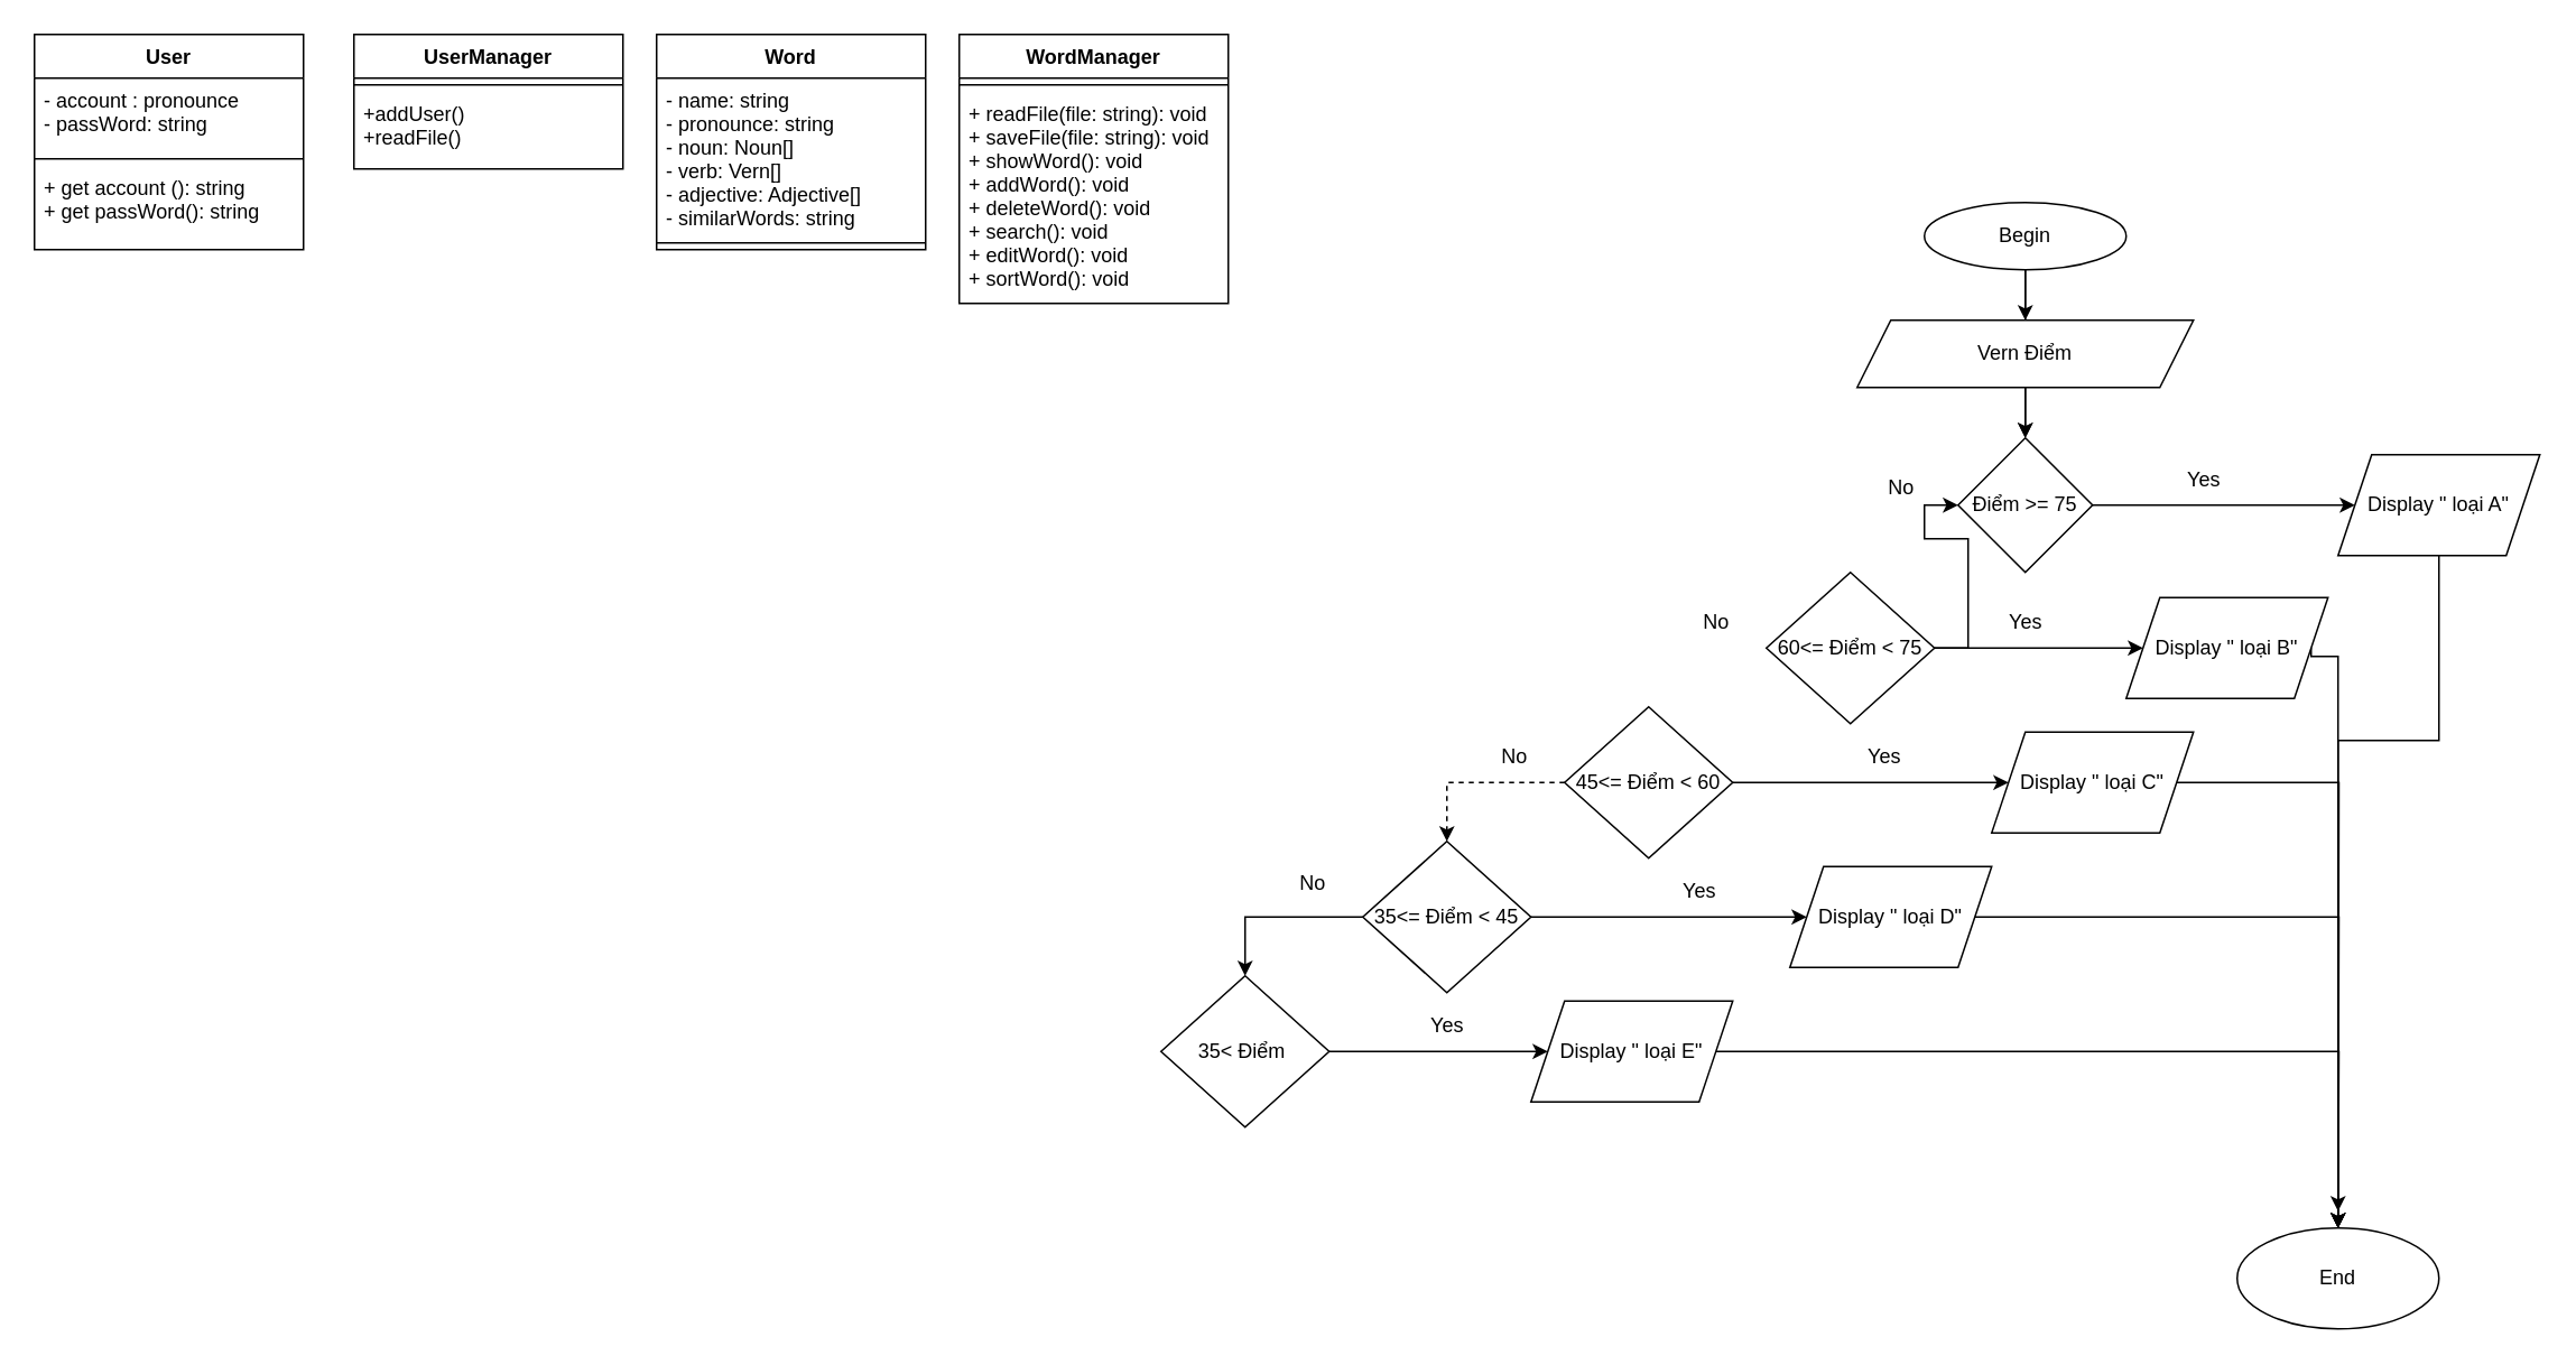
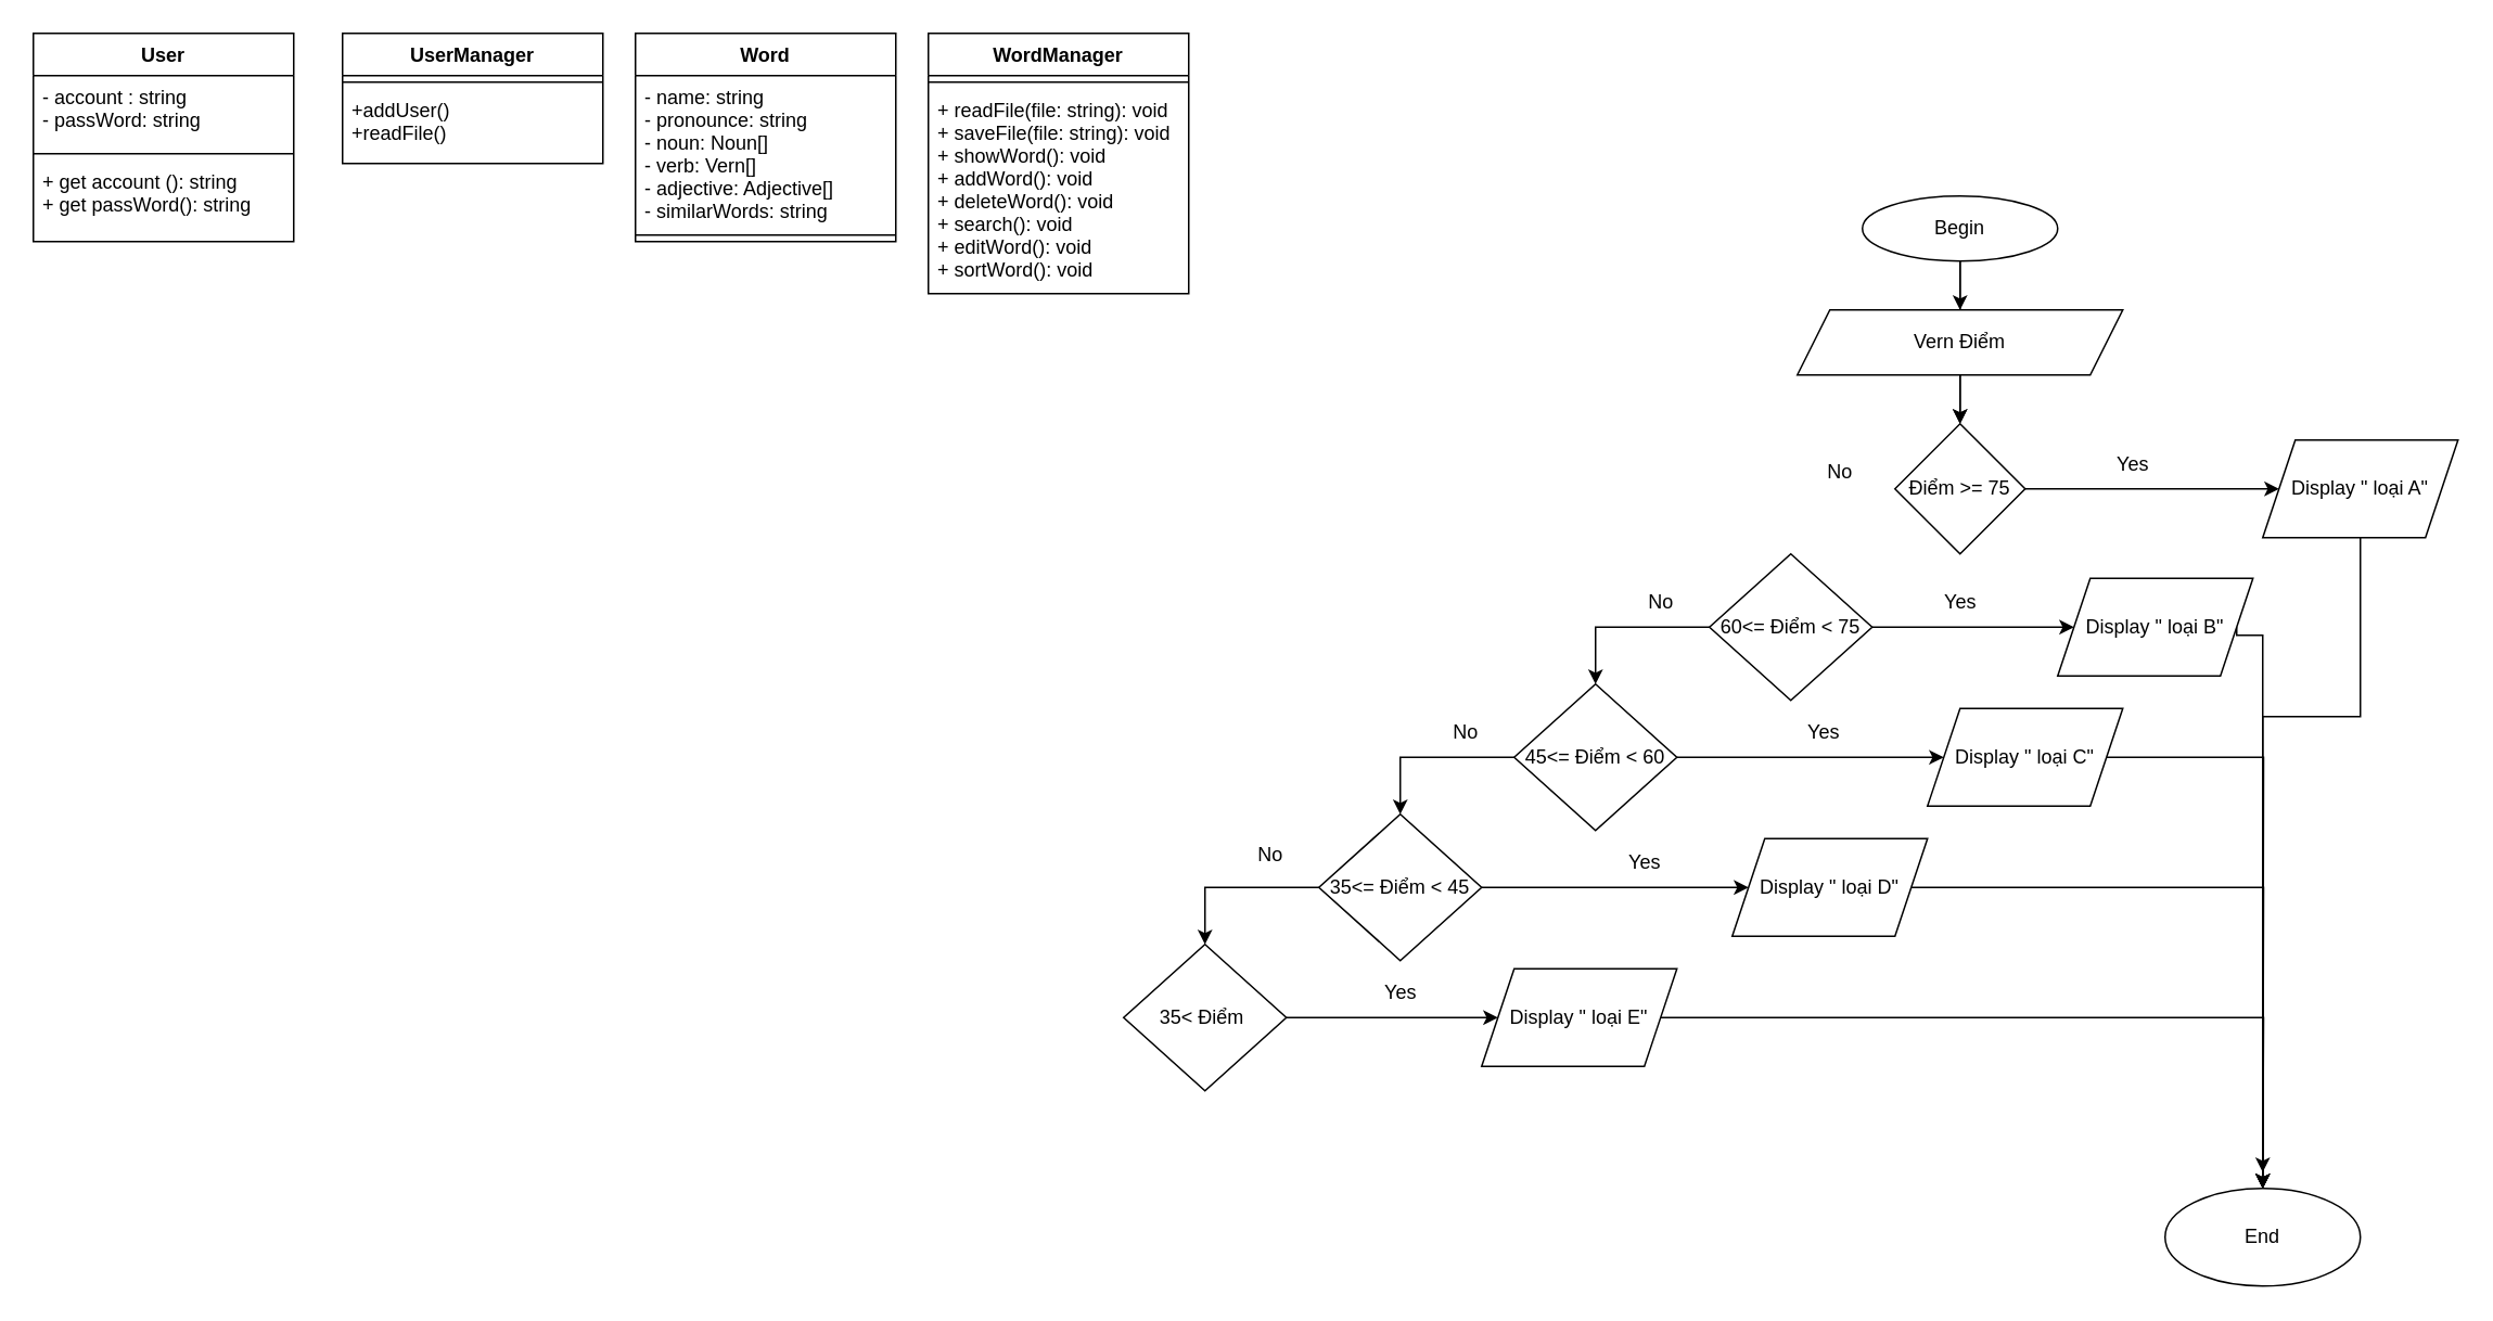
- <mxCell id="42" value="- account : pronounce&#10;- passWord: string" style="text;strokeColor=none;fillColor=none;align=left;verticalAlign=top;spacingLeft=4;spacingRight=4;overflow=hidden;rotatable=0;points=[[0,0.5],[1,0.5]];portConstraint=eastwest;" vertex="1" parent="41"><mxGeometry y="26" width="160" height="44" as="geometry" /></mxCell>
+ <mxCell id="42" value="- account : string&#10;- passWord: string" style="text;strokeColor=none;fillColor=none;align=left;verticalAlign=top;spacingLeft=4;spacingRight=4;overflow=hidden;rotatable=0;points=[[0,0.5],[1,0.5]];portConstraint=eastwest;" vertex="1" parent="41"><mxGeometry y="26" width="160" height="44" as="geometry" /></mxCell>
- <mxCell id="13" style="edgeStyle=orthogonalEdgeStyle;rounded=0;orthogonalLoop=1;jettySize=auto;html=1;fontSize=12;" parent="1" source="15" target="10" edge="1"><mxGeometry relative="1" as="geometry" /></mxCell>
+ <mxCell id="13" style="edgeStyle=orthogonalEdgeStyle;rounded=0;orthogonalLoop=1;jettySize=auto;html=1;entryX=0.5;entryY=0;entryDx=0;entryDy=0;fontSize=12;" parent="1" source="15" target="18" edge="1"><mxGeometry relative="1" as="geometry" /></mxCell>
- <mxCell id="16" style="edgeStyle=orthogonalEdgeStyle;rounded=0;orthogonalLoop=1;jettySize=auto;html=1;entryX=0.5;entryY=0;entryDx=0;entryDy=0;fontSize=12;dashed=1;" parent="1" source="18" target="21" edge="1"><mxGeometry relative="1" as="geometry" /></mxCell>
+ <mxCell id="16" style="edgeStyle=orthogonalEdgeStyle;rounded=0;orthogonalLoop=1;jettySize=auto;html=1;entryX=0.5;entryY=0;entryDx=0;entryDy=0;fontSize=12;" parent="1" source="18" target="21" edge="1"><mxGeometry relative="1" as="geometry" /></mxCell>
